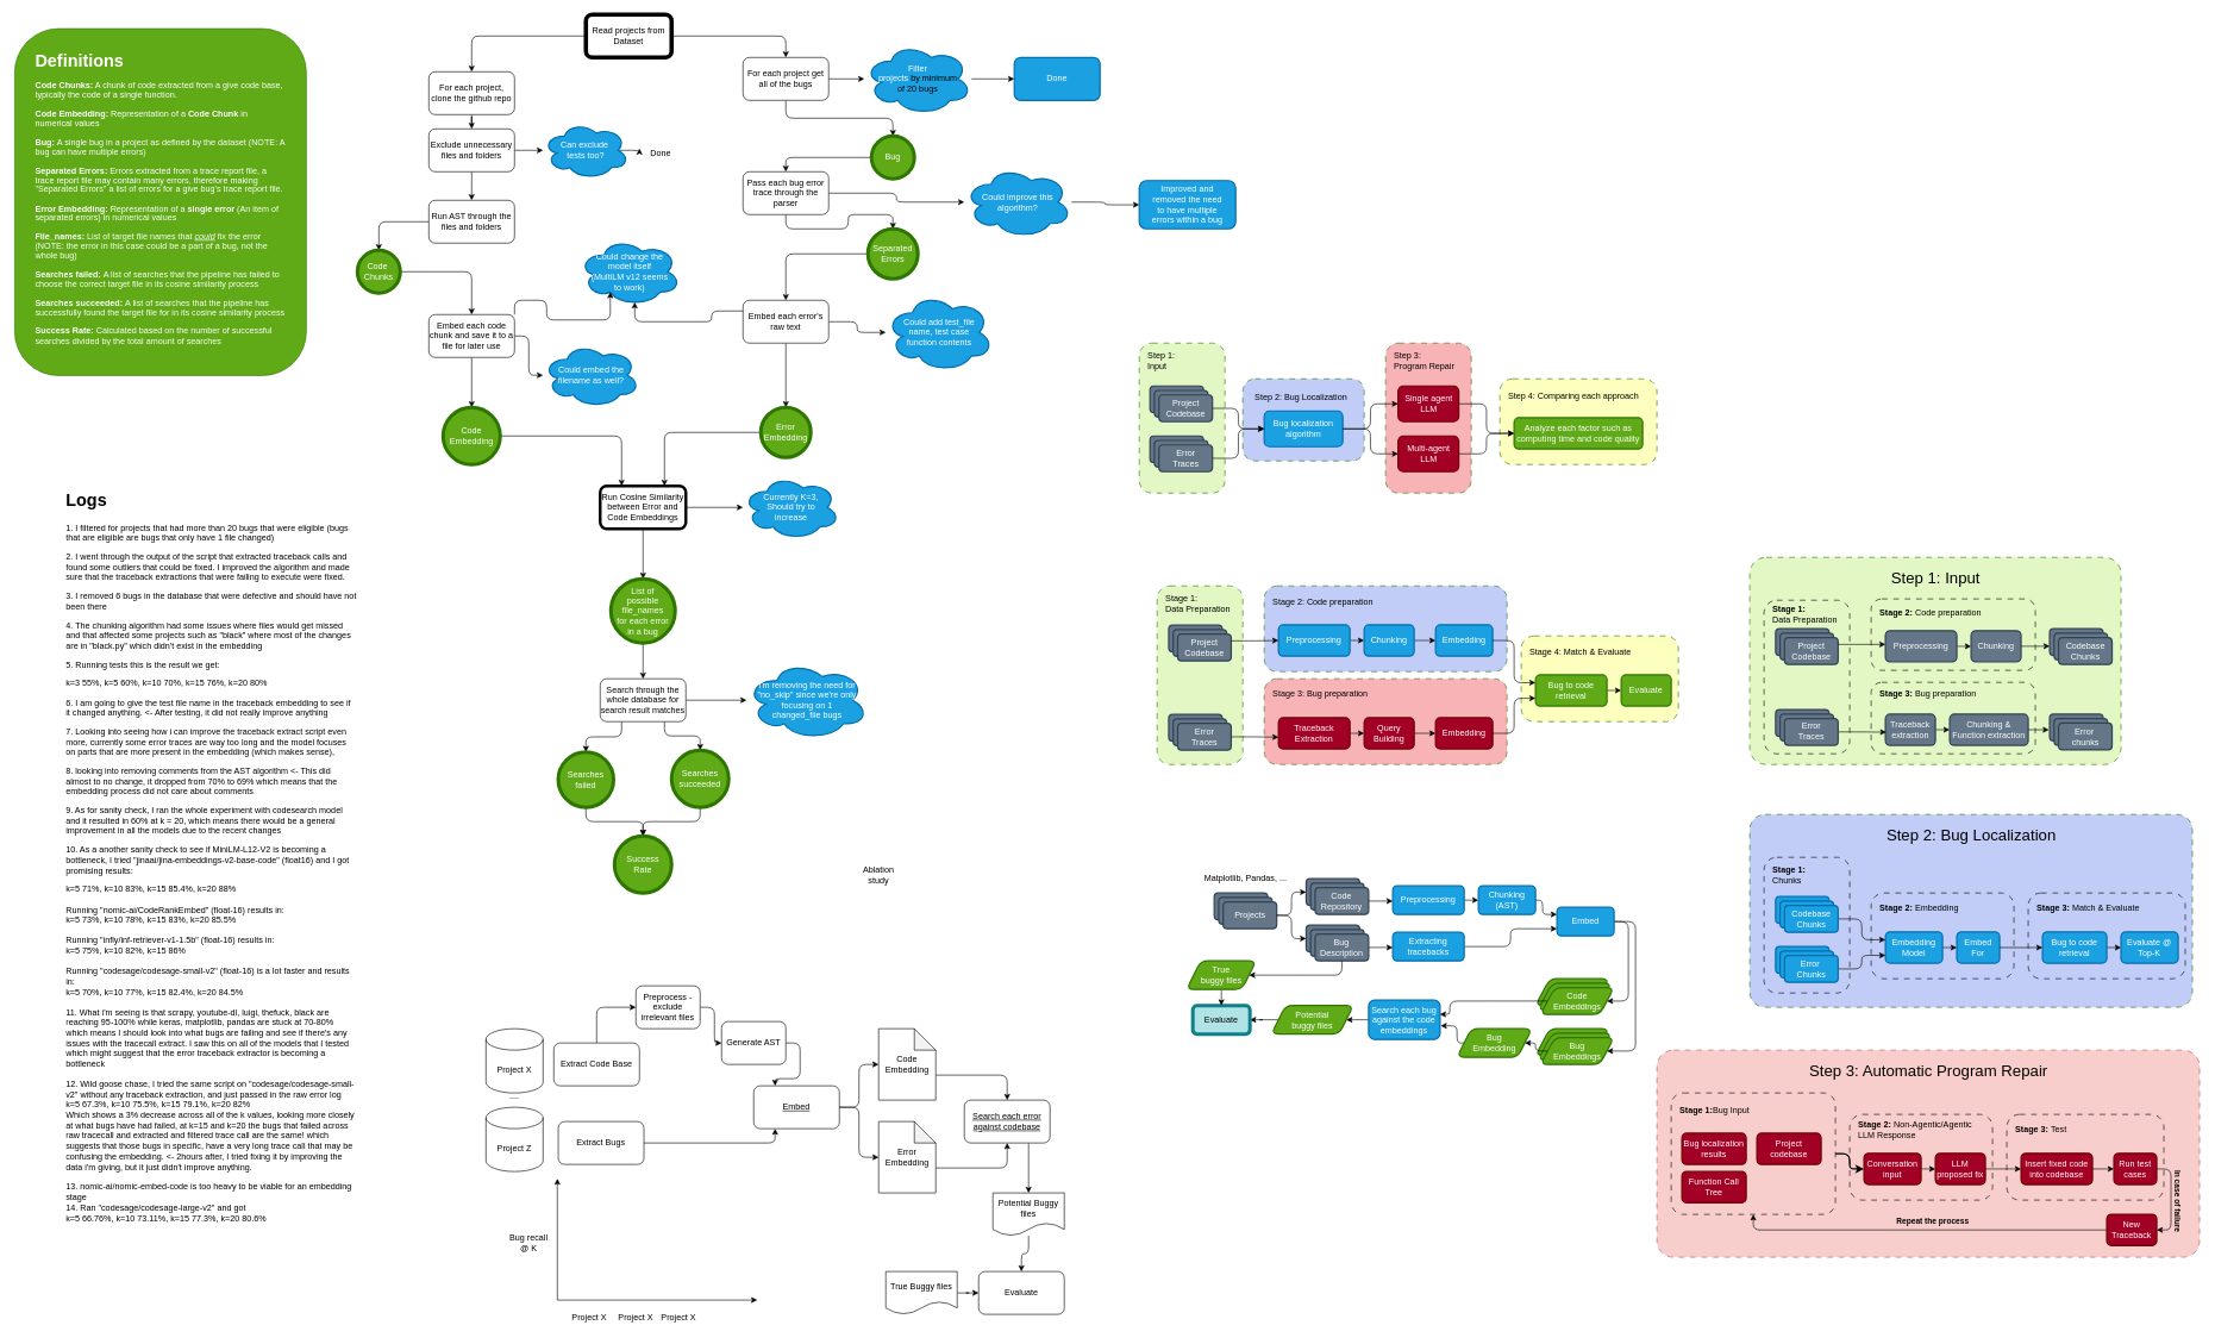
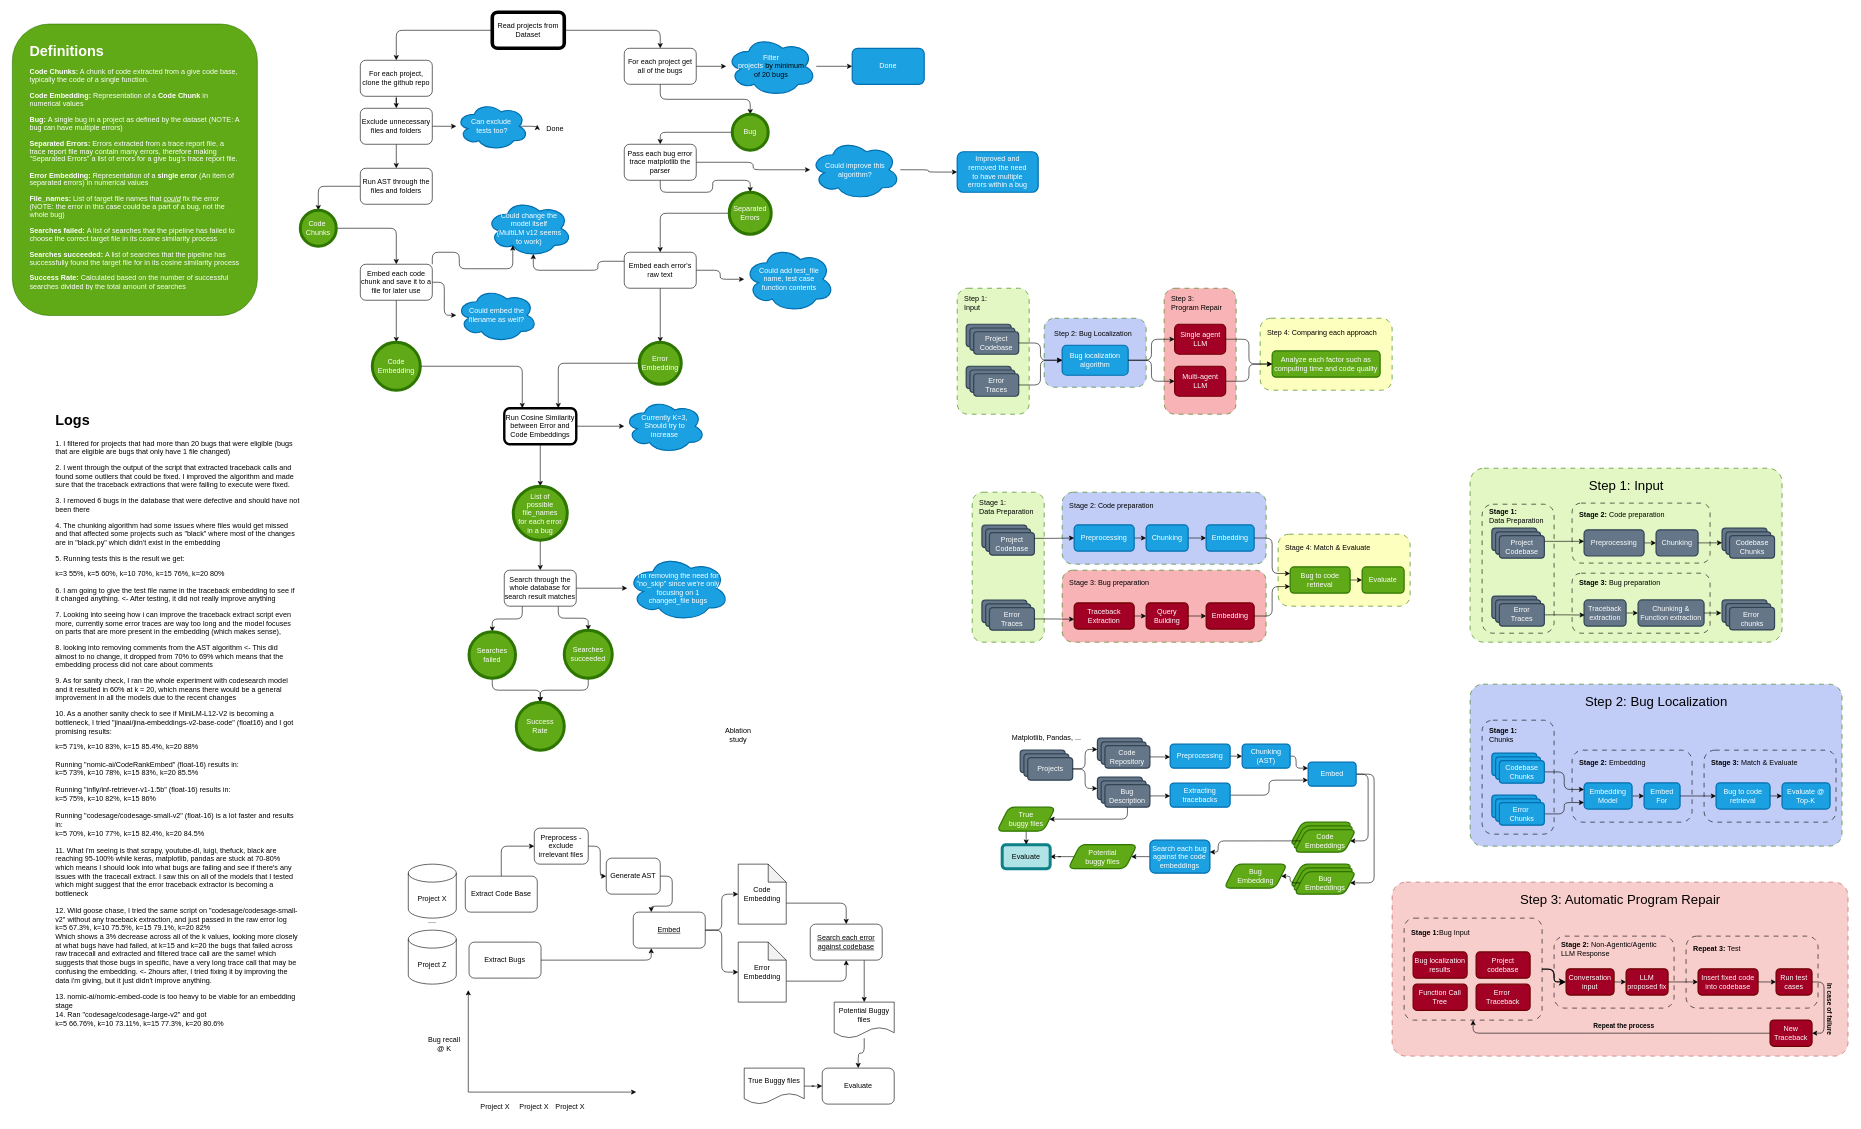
- <mxCell id="22" value="Pass each bug error trace through the parser" style="whiteSpace=wrap;html=1;rounded=1;labelBackgroundColor=none;spacingBottom=0;spacingRight=0;fontFamily=Helvetica;" vertex="1" parent="1"><mxGeometry x="1040" y="240" width="120" height="60" as="geometry" /></mxCell>
+ <mxCell id="22" value="Pass each bug error trace matplotlib the parser" style="whiteSpace=wrap;html=1;rounded=1;labelBackgroundColor=none;spacingBottom=0;spacingRight=0;fontFamily=Helvetica;" vertex="1" parent="1"><mxGeometry x="1040" y="240" width="120" height="60" as="geometry" /></mxCell>
- <mxCell id="134" style="edgeStyle=orthogonalEdgeStyle;rounded=1;orthogonalLoop=1;jettySize=auto;html=1;exitX=0;exitY=0.5;exitDx=0;exitDy=0;entryX=1.009;entryY=0.653;entryDx=0;entryDy=0;entryPerimeter=0;" edge="1" parent="98" source="135" target="125"><mxGeometry relative="1" as="geometry"><Array as="points"><mxPoint x="378.75" y="240" /><mxPoint x="378.75" y="216" /></Array></mxGeometry></mxCell>
- <mxCell id="293" value="&lt;b&gt;Stage 3: &lt;/b&gt;Test" style="text;html=1;align=left;verticalAlign=middle;whiteSpace=wrap;rounded=1;container=0;" vertex="1" parent="291"><mxGeometry x="10" y="10.909" width="150" height="21.818" as="geometry" /></mxCell>
+ <mxCell id="293" value="&lt;b&gt;Repeat 3: &lt;/b&gt;Test" style="text;html=1;align=left;verticalAlign=middle;whiteSpace=wrap;rounded=1;container=0;" vertex="1" parent="291"><mxGeometry x="10" y="10.909" width="150" height="21.818" as="geometry" /></mxCell>
+ <mxCell id="288" value="Error&amp;nbsp;&lt;div&gt;Traceback&lt;/div&gt;" style="rounded=1;whiteSpace=wrap;html=1;strokeColor=#6F0000;strokeWidth=2;align=center;verticalAlign=middle;fontFamily=Helvetica;fontSize=12;fillColor=#a20025;fontColor=#ffffff;" vertex="1" parent="1"><mxGeometry x="2460" y="1640" width="90" height="43.64" as="geometry" /></mxCell>
